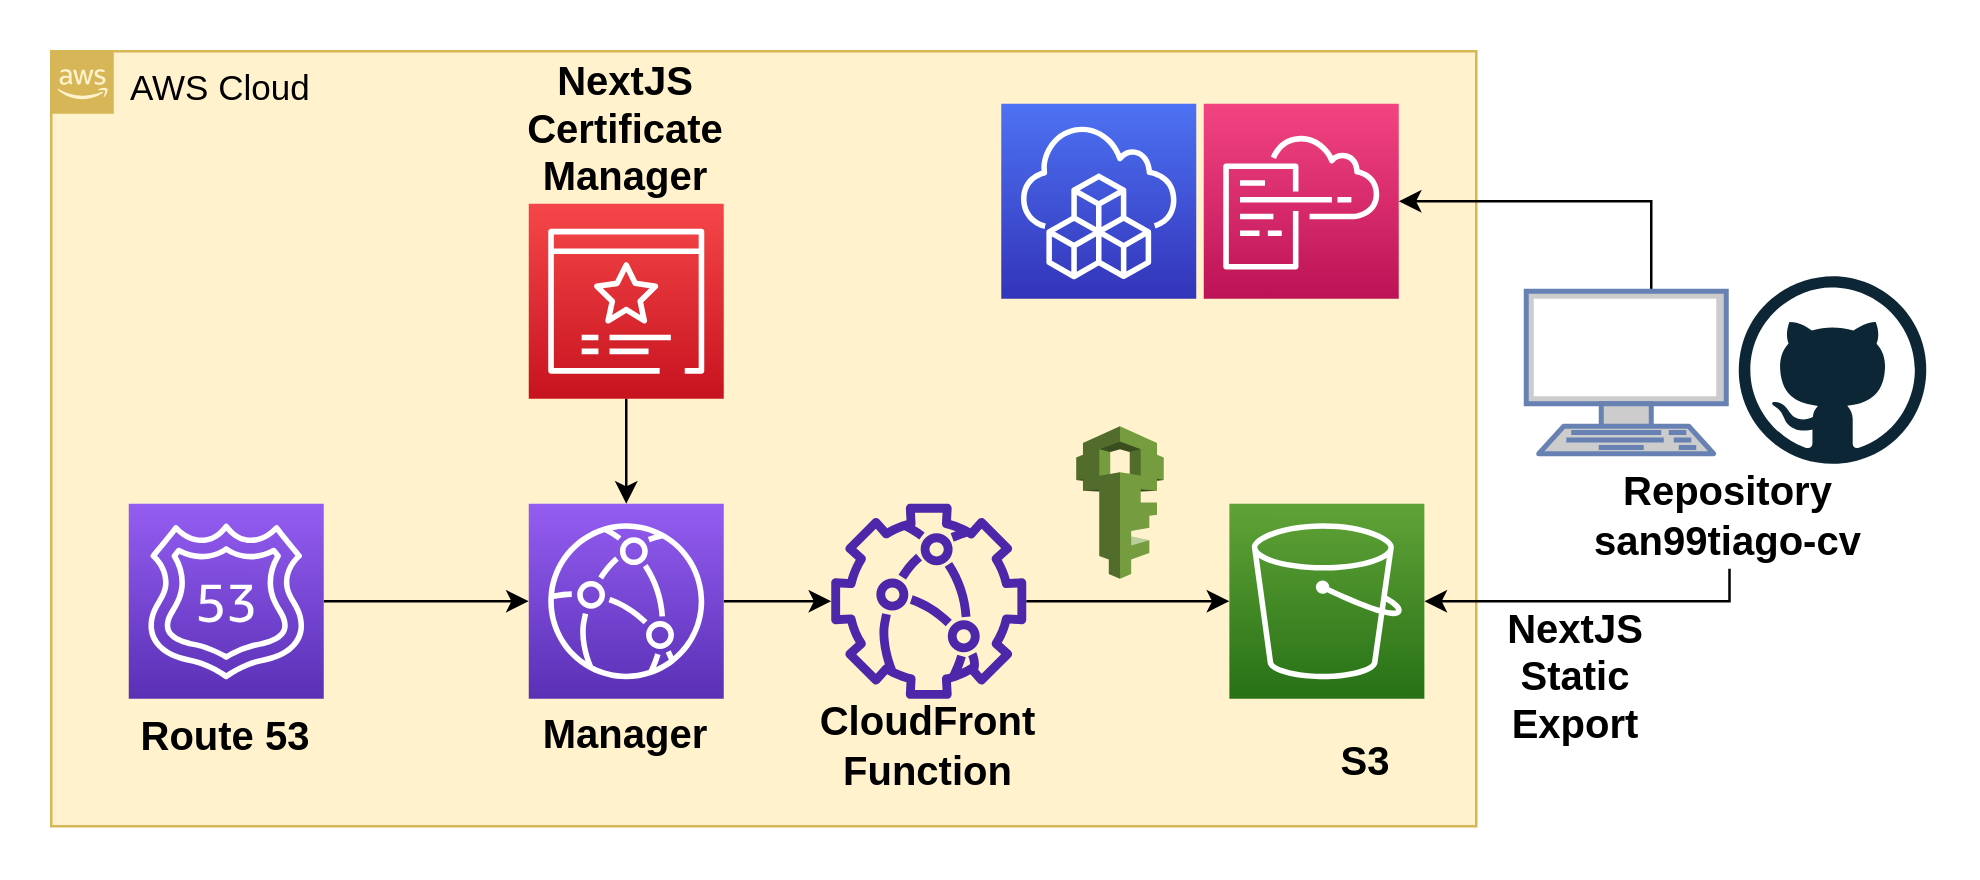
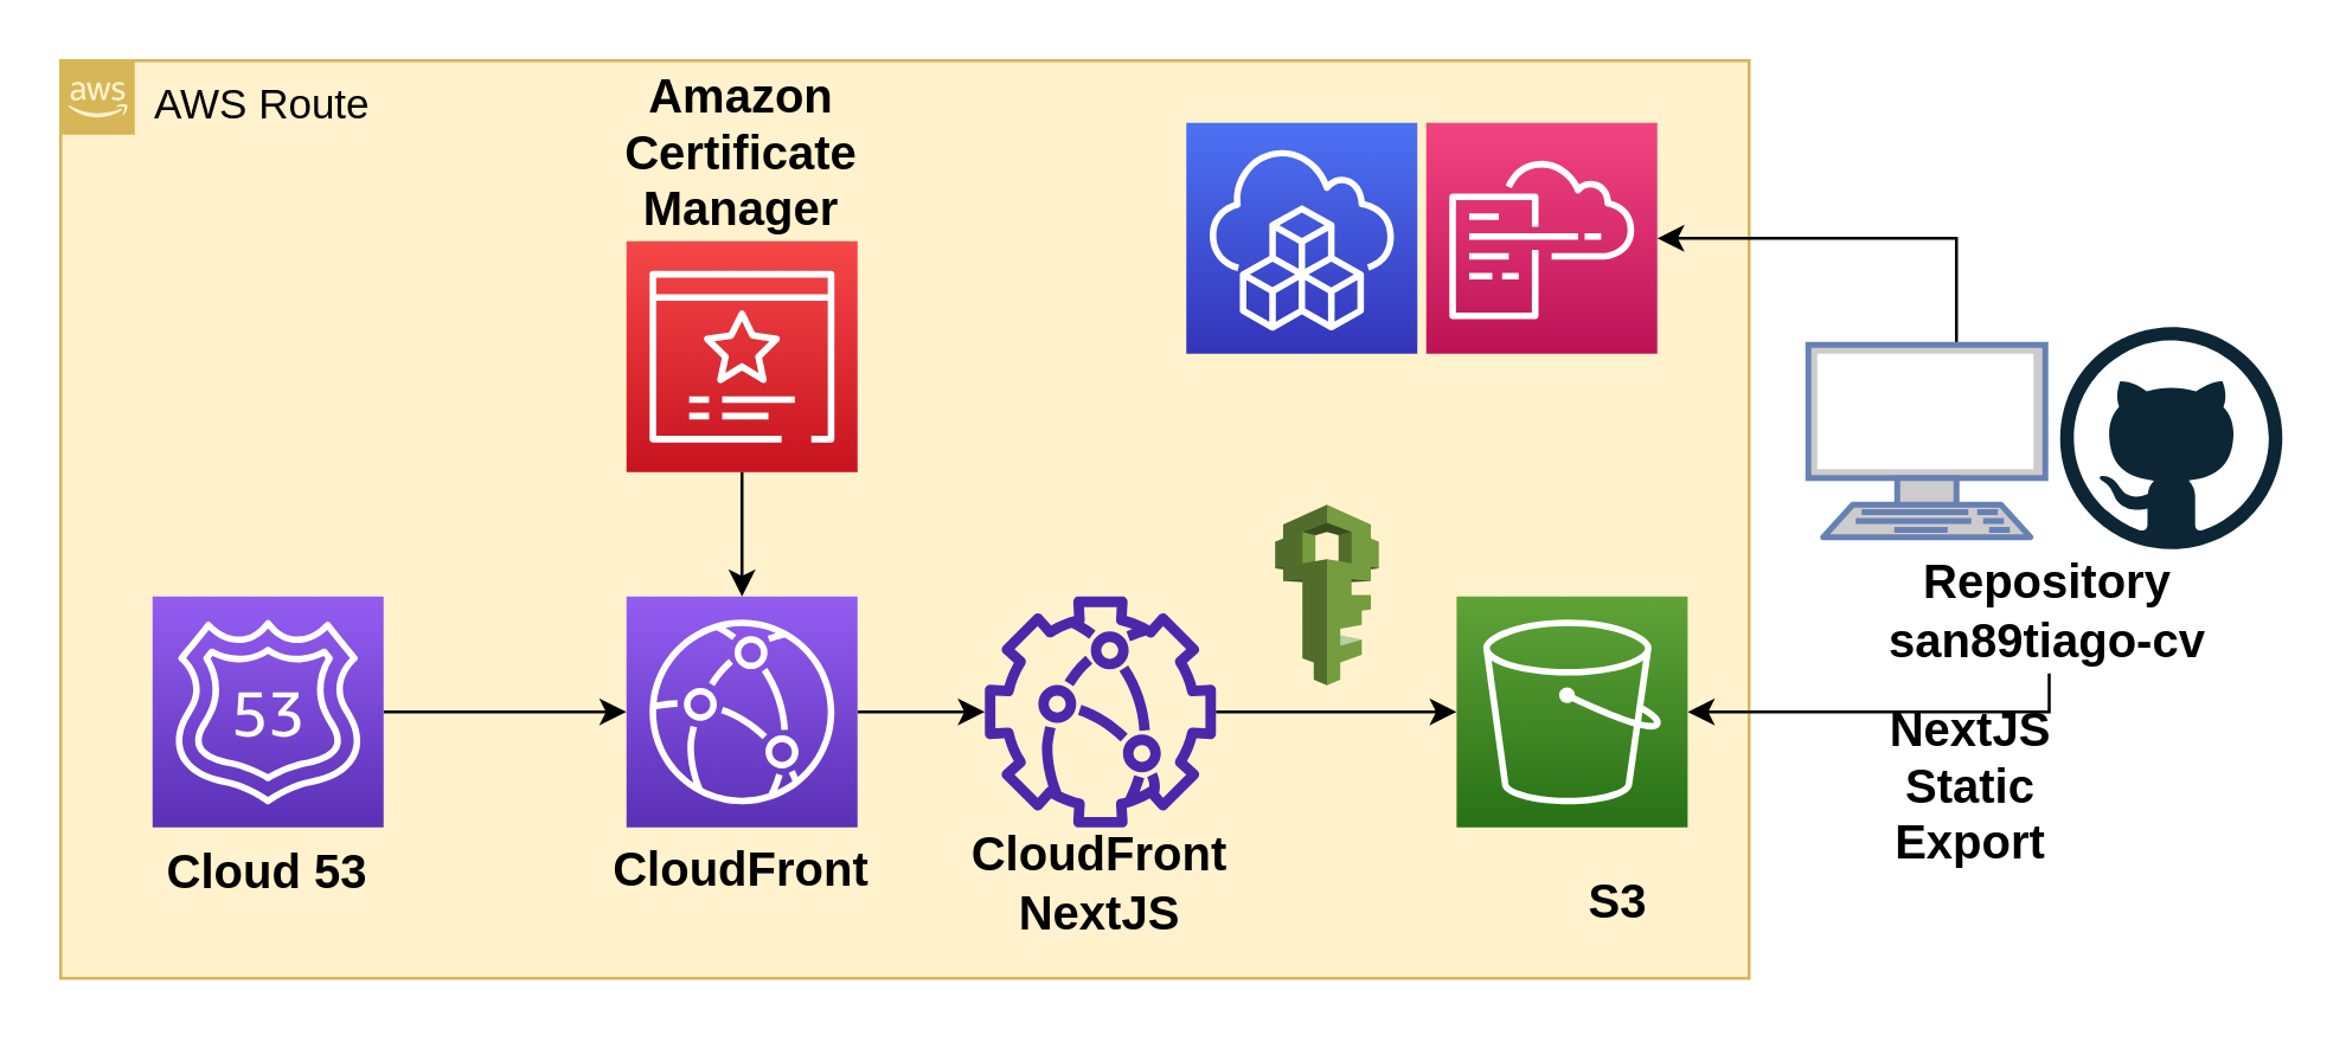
- <mxCell id="2" value="&lt;font style=&quot;font-size: 14px;&quot;&gt;AWS Cloud&lt;/font&gt;" style="points=[[0,0],[0.25,0],[0.5,0],[0.75,0],[1,0],[1,0.25],[1,0.5],[1,0.75],[1,1],[0.75,1],[0.5,1],[0.25,1],[0,1],[0,0.75],[0,0.5],[0,0.25]];outlineConnect=0;html=1;whiteSpace=wrap;fontSize=12;fontStyle=0;container=1;pointerEvents=0;collapsible=0;recursiveResize=0;shape=mxgraph.aws4.group;grIcon=mxgraph.aws4.group_aws_cloud_alt;strokeColor=#d6b656;fillColor=#fff2cc;verticalAlign=top;align=left;spacingLeft=30;dashed=0;" vertex="1" parent="1"><mxGeometry x="20" y="20" width="570" height="310" as="geometry" /></mxCell>
+ <mxCell id="2" value="&lt;font style=&quot;font-size: 14px;&quot;&gt;AWS Route&lt;/font&gt;" style="points=[[0,0],[0.25,0],[0.5,0],[0.75,0],[1,0],[1,0.25],[1,0.5],[1,0.75],[1,1],[0.75,1],[0.5,1],[0.25,1],[0,1],[0,0.75],[0,0.5],[0,0.25]];outlineConnect=0;html=1;whiteSpace=wrap;fontSize=12;fontStyle=0;container=1;pointerEvents=0;collapsible=0;recursiveResize=0;shape=mxgraph.aws4.group;grIcon=mxgraph.aws4.group_aws_cloud_alt;strokeColor=#d6b656;fillColor=#fff2cc;verticalAlign=top;align=left;spacingLeft=30;dashed=0;" vertex="1" parent="1"><mxGeometry x="20" y="20" width="570" height="310" as="geometry" /></mxCell>
- <mxCell id="3" value="NextJS Certificate Manager" style="text;html=1;strokeColor=none;fillColor=none;align=center;verticalAlign=middle;whiteSpace=wrap;rounded=0;fontSize=16;fontStyle=1" vertex="1" parent="2"><mxGeometry x="184" y="1" width="92" height="60" as="geometry" /></mxCell>
+ <mxCell id="3" value="Amazon Certificate Manager" style="text;html=1;strokeColor=none;fillColor=none;align=center;verticalAlign=middle;whiteSpace=wrap;rounded=0;fontSize=16;fontStyle=1" vertex="1" parent="2"><mxGeometry x="184" y="1" width="92" height="60" as="geometry" /></mxCell>
- <mxCell id="23" value="Repository&lt;br&gt;san99tiago-cv" style="text;html=1;strokeColor=none;fillColor=none;align=center;verticalAlign=middle;whiteSpace=wrap;rounded=0;fontSize=16;fontStyle=1" vertex="1" parent="1"><mxGeometry x="636.25" y="185" width="110" height="42" as="geometry" /></mxCell>
+ <mxCell id="23" value="Repository&lt;br&gt;san89tiago-cv" style="text;html=1;strokeColor=none;fillColor=none;align=center;verticalAlign=middle;whiteSpace=wrap;rounded=0;fontSize=16;fontStyle=1" vertex="1" parent="1"><mxGeometry x="636.25" y="185" width="110" height="42" as="geometry" /></mxCell>
- <mxCell id="25" value="NextJS&lt;br&gt;Static&lt;br&gt;Export" style="text;html=1;strokeColor=none;fillColor=none;align=center;verticalAlign=middle;whiteSpace=wrap;rounded=0;fontSize=16;fontStyle=1" vertex="1" parent="1"><mxGeometry x="600" y="240" width="60" height="60" as="geometry" /></mxCell>
+ <mxCell id="25" value="NextJS&lt;br&gt;Static&lt;br&gt;Export" style="text;html=1;strokeColor=none;fillColor=none;align=center;verticalAlign=middle;whiteSpace=wrap;rounded=0;fontSize=16;fontStyle=1" vertex="1" parent="1"><mxGeometry x="635" y="235" width="60" height="60" as="geometry" /></mxCell>
- <mxCell id="14" value="Manager" style="text;html=1;strokeColor=none;fillColor=none;align=center;verticalAlign=middle;whiteSpace=wrap;rounded=0;fontSize=16;fontStyle=1" vertex="1" parent="1"><mxGeometry x="204" y="278" width="92" height="30" as="geometry" /></mxCell>
+ <mxCell id="14" value="CloudFront" style="text;html=1;strokeColor=none;fillColor=none;align=center;verticalAlign=middle;whiteSpace=wrap;rounded=0;fontSize=16;fontStyle=1" vertex="1" parent="1"><mxGeometry x="204" y="278" width="92" height="30" as="geometry" /></mxCell>
- <mxCell id="13" value="Route 53" style="text;html=1;strokeColor=none;fillColor=none;align=center;verticalAlign=middle;whiteSpace=wrap;rounded=0;fontSize=16;fontStyle=1" vertex="1" parent="1"><mxGeometry x="50" y="279" width="80" height="30" as="geometry" /></mxCell>
+ <mxCell id="13" value="Cloud 53" style="text;html=1;strokeColor=none;fillColor=none;align=center;verticalAlign=middle;whiteSpace=wrap;rounded=0;fontSize=16;fontStyle=1" vertex="1" parent="1"><mxGeometry x="50" y="279" width="80" height="30" as="geometry" /></mxCell>
- <mxCell id="18" value="CloudFront Function" style="text;html=1;strokeColor=none;fillColor=none;align=center;verticalAlign=middle;whiteSpace=wrap;rounded=0;fontSize=16;fontStyle=1" vertex="1" parent="1"><mxGeometry x="325" y="277" width="92" height="42" as="geometry" /></mxCell>
+ <mxCell id="18" value="CloudFront NextJS" style="text;html=1;strokeColor=none;fillColor=none;align=center;verticalAlign=middle;whiteSpace=wrap;rounded=0;fontSize=16;fontStyle=1" vertex="1" parent="1"><mxGeometry x="325" y="277" width="92" height="42" as="geometry" /></mxCell>
